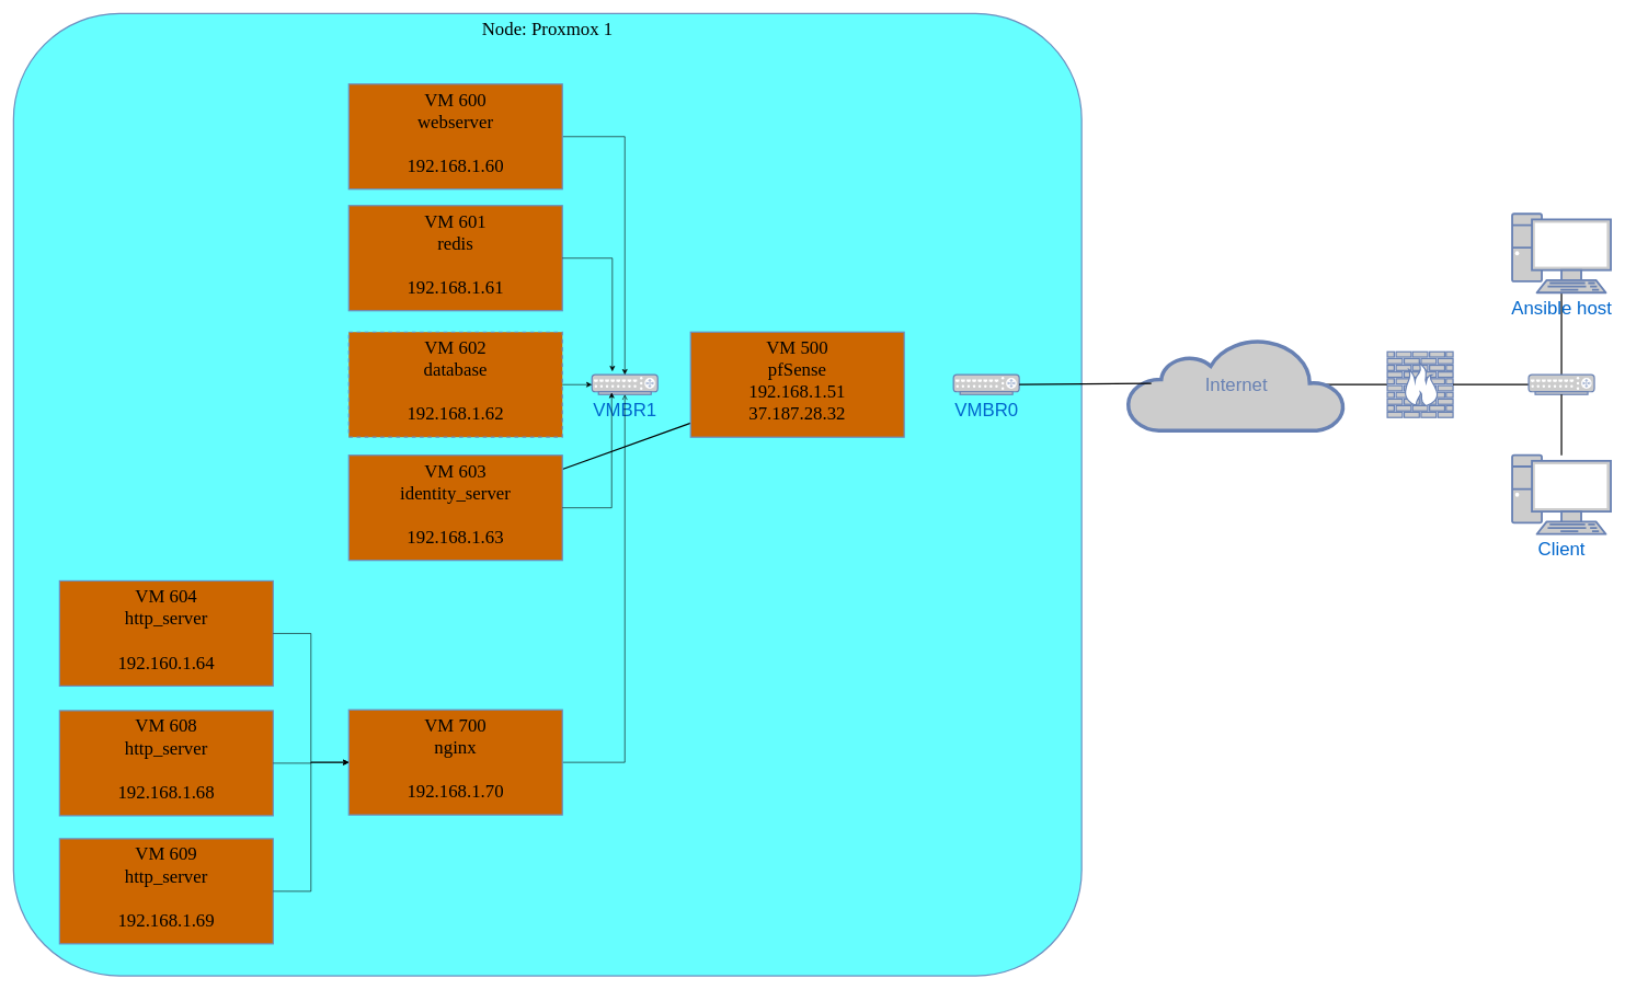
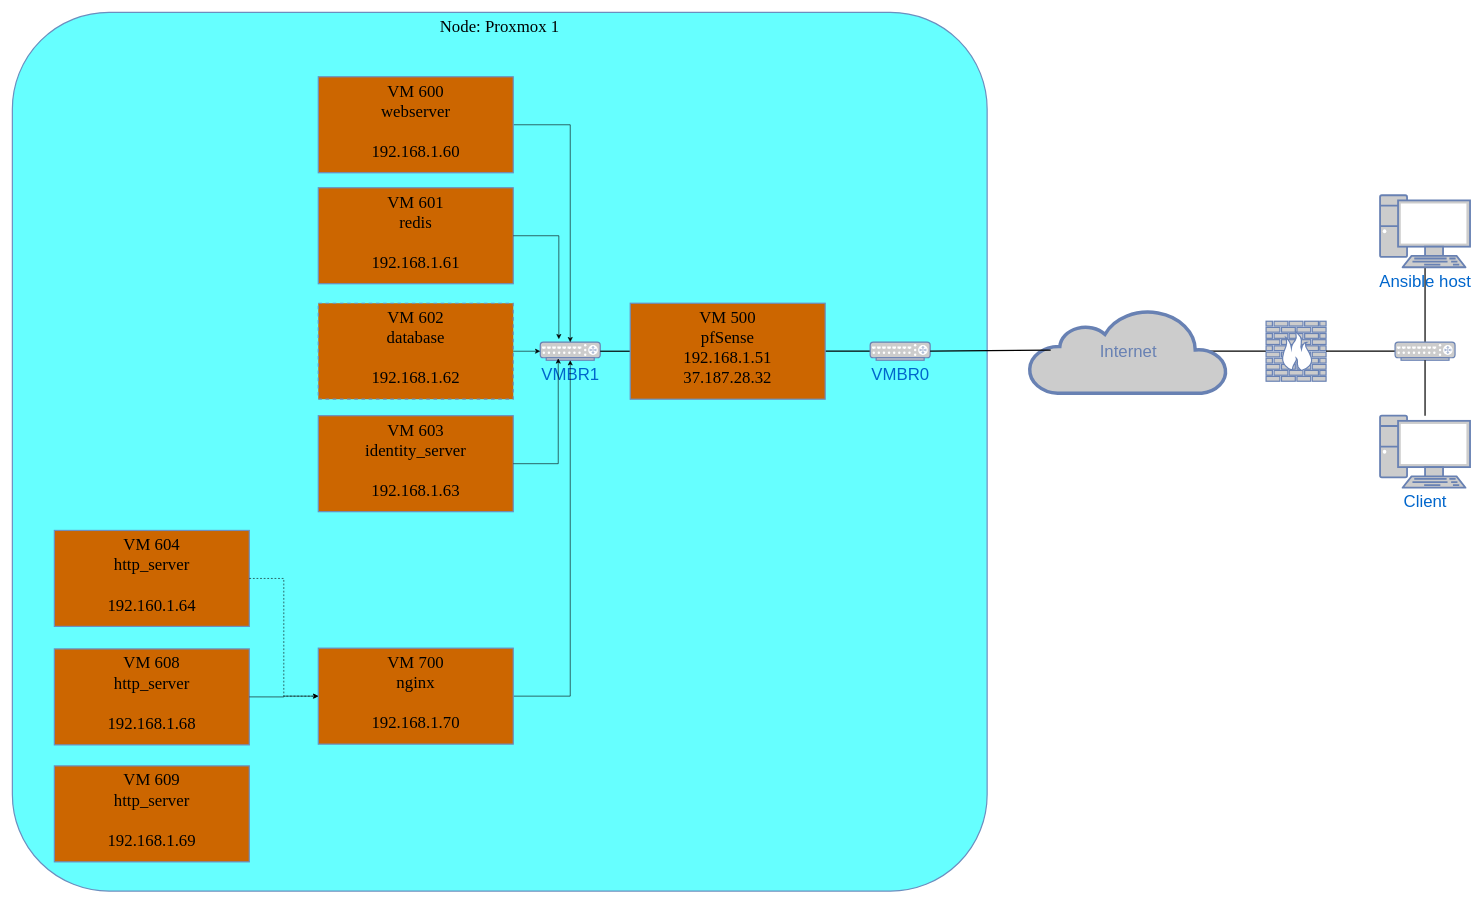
+ <mxCell id="25" value="" style="edgeStyle=none;html=1;labelBackgroundColor=none;endArrow=none;endFill=0;strokeWidth=2;fontFamily=Verdana;fontSize=15;fontColor=#036897;entryX=0;entryY=0.5;entryDx=0;entryDy=0;entryPerimeter=0;" edge="1" parent="1" source="7" target="26"><mxGeometry relative="1" as="geometry"><mxPoint x="1770" y="590" as="targetPoint" /><mxPoint x="1110" y="590" as="sourcePoint" /></mxGeometry></mxCell>
- <mxCell id="22" style="edgeStyle=orthogonalEdgeStyle;rounded=0;orthogonalLoop=1;jettySize=auto;html=1;entryX=0.5;entryY=1;entryDx=0;entryDy=0;entryPerimeter=0;exitX=1;exitY=0.5;exitDx=0;exitDy=0;endArrow=open;" parent="1" source="31" target="7" edge="1"><mxGeometry relative="1" as="geometry" /></mxCell>
+ <mxCell id="22" style="edgeStyle=orthogonalEdgeStyle;rounded=0;orthogonalLoop=1;jettySize=auto;html=1;entryX=0.5;entryY=1;entryDx=0;entryDy=0;entryPerimeter=0;exitX=1;exitY=0.5;exitDx=0;exitDy=0;" parent="1" source="31" target="7" edge="1"><mxGeometry relative="1" as="geometry" /></mxCell>
- <mxCell id="6" style="edgeStyle=none;html=1;labelBackgroundColor=none;endArrow=none;endFill=0;strokeWidth=2;fontFamily=Verdana;fontSize=15;fontColor=#036897;" parent="1" source="26" target="16" edge="1"><mxGeometry relative="1" as="geometry"><mxPoint x="1460" y="590" as="targetPoint" /></mxGeometry></mxCell>
+ <mxCell id="6" style="edgeStyle=none;html=1;labelBackgroundColor=none;endArrow=none;endFill=0;strokeWidth=2;fontFamily=Verdana;fontSize=15;fontColor=#036897;entryX=0;entryY=0.5;entryDx=0;entryDy=0;entryPerimeter=0;" parent="1" source="26" target="27" edge="1"><mxGeometry relative="1" as="geometry"><mxPoint x="1460" y="590" as="targetPoint" /></mxGeometry></mxCell>
- <mxCell id="32" style="edgeStyle=orthogonalEdgeStyle;rounded=0;orthogonalLoop=1;jettySize=auto;html=1;entryX=0;entryY=0.5;entryDx=0;entryDy=0;" edge="1" parent="1" source="17" target="31"><mxGeometry relative="1" as="geometry"><mxPoint x="1080" y="1325" as="sourcePoint" /><mxPoint x="1175" y="765" as="targetPoint" /></mxGeometry></mxCell>
+ <mxCell id="32" style="edgeStyle=orthogonalEdgeStyle;rounded=0;orthogonalLoop=1;jettySize=auto;html=1;entryX=0;entryY=0.5;entryDx=0;entryDy=0;dashed=1;" edge="1" parent="1" source="17" target="31"><mxGeometry relative="1" as="geometry"><mxPoint x="1080" y="1325" as="sourcePoint" /><mxPoint x="1175" y="765" as="targetPoint" /></mxGeometry></mxCell>
- <mxCell id="34" style="edgeStyle=orthogonalEdgeStyle;rounded=0;orthogonalLoop=1;jettySize=auto;html=1;entryX=0;entryY=0.5;entryDx=0;entryDy=0;exitX=1;exitY=0.5;exitDx=0;exitDy=0;" edge="1" parent="1" source="30" target="31"><mxGeometry relative="1" as="geometry"><mxPoint x="460" y="1345" as="sourcePoint" /><mxPoint x="575" y="1541" as="targetPoint" /></mxGeometry></mxCell>
